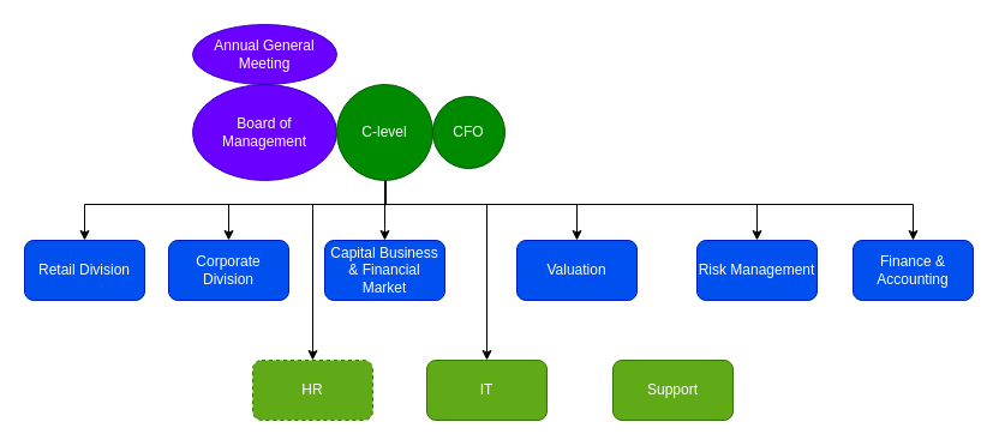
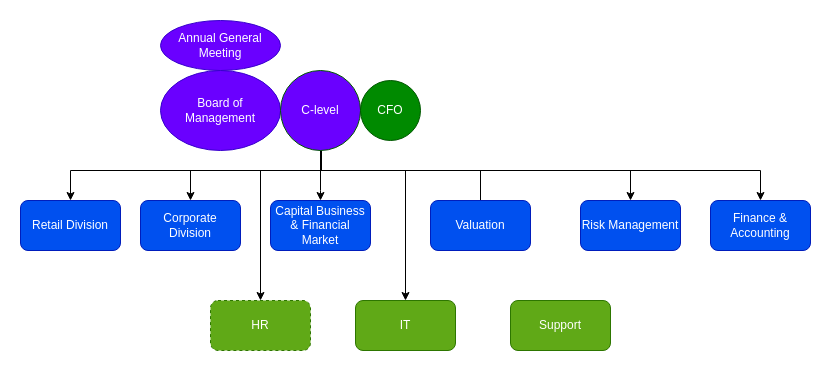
- <mxCell id="12" value="C-level" style="ellipse;whiteSpace=wrap;html=1;aspect=fixed;fillColor=#008a00;strokeColor=#005700;fontColor=#ffffff;" vertex="1" parent="1"><mxGeometry x="280" y="70" width="80" height="80" as="geometry" /></mxCell>
+ <mxCell id="12" value="C-level" style="ellipse;whiteSpace=wrap;html=1;aspect=fixed;fillColor=#6a00ff;strokeColor=#005700;fontColor=#ffffff;" vertex="1" parent="1"><mxGeometry x="280" y="70" width="80" height="80" as="geometry" /></mxCell>
- <mxCell id="7" style="edgeStyle=orthogonalEdgeStyle;rounded=0;orthogonalLoop=1;jettySize=auto;html=1;exitX=0.5;exitY=1;exitDx=0;exitDy=0;" edge="1" parent="1" source="12" target="17"><mxGeometry relative="1" as="geometry"><Array as="points"><mxPoint x="320" y="170" /><mxPoint x="480" y="170" /></Array></mxGeometry></mxCell>
+ <mxCell id="7" style="edgeStyle=orthogonalEdgeStyle;rounded=0;orthogonalLoop=1;jettySize=auto;html=1;exitX=0.5;exitY=1;exitDx=0;exitDy=0;endArrow=none;" edge="1" parent="1" source="12" target="17"><mxGeometry relative="1" as="geometry"><Array as="points"><mxPoint x="320" y="170" /><mxPoint x="480" y="170" /></Array></mxGeometry></mxCell>
